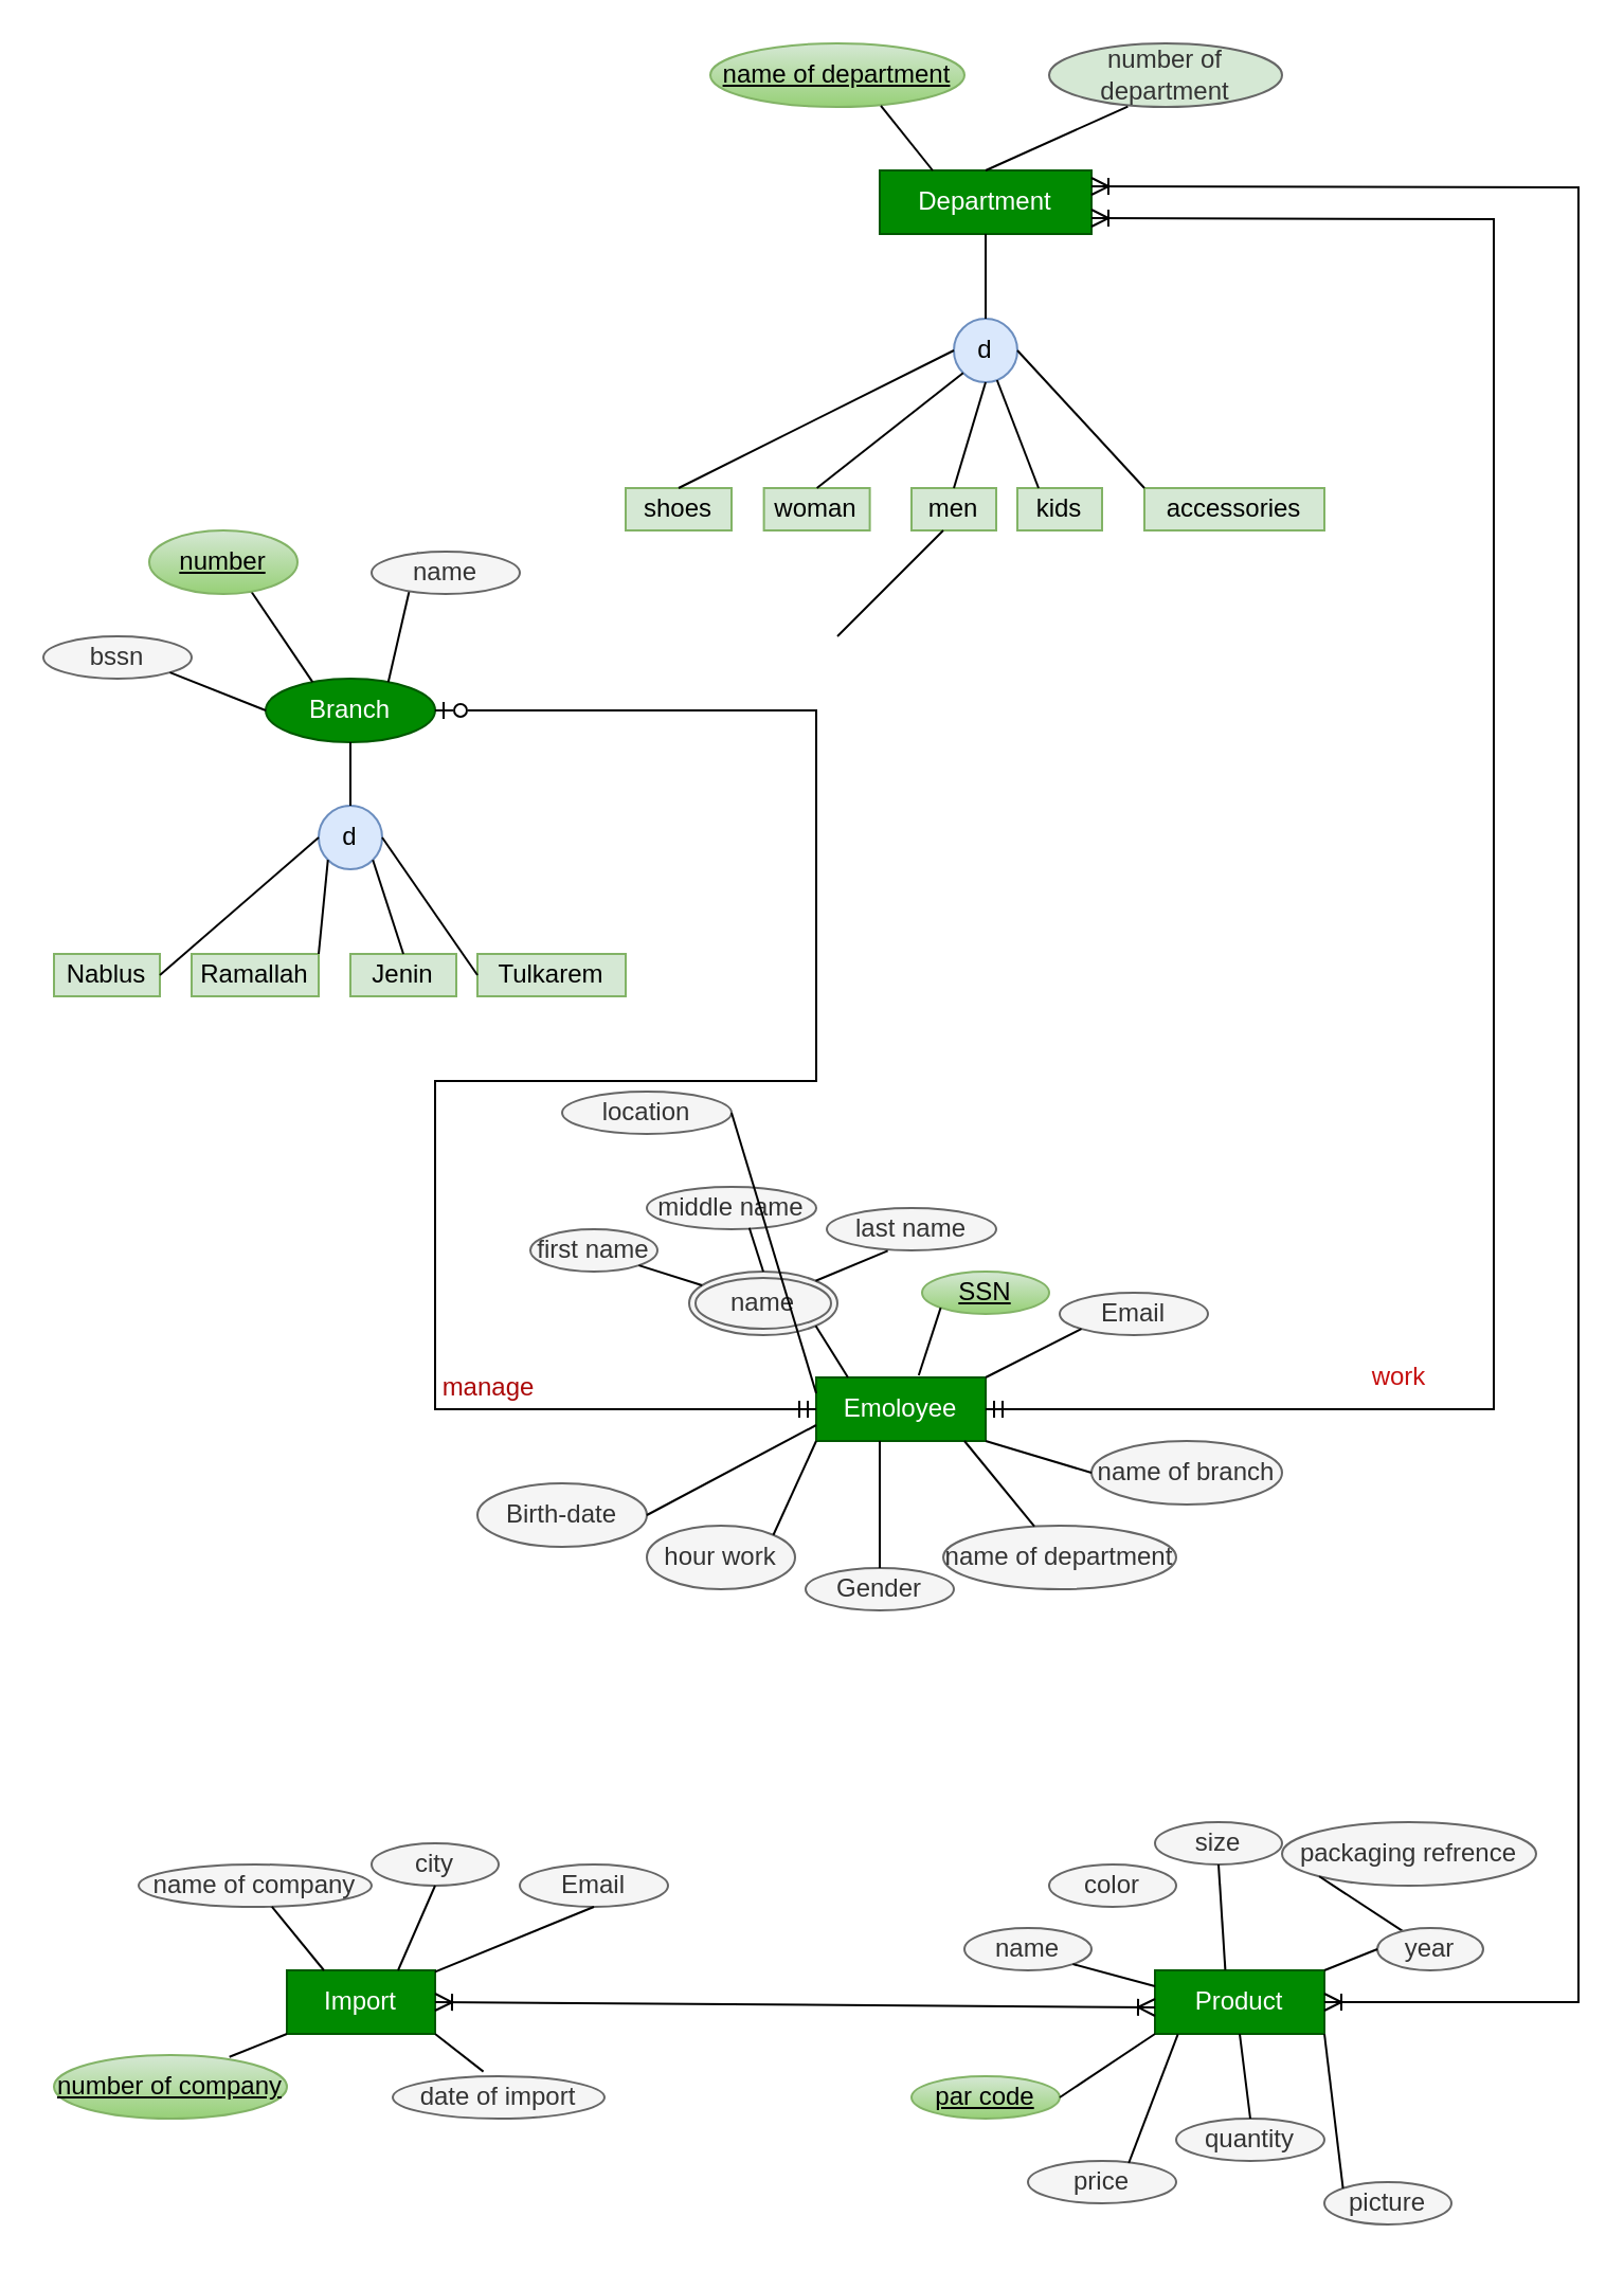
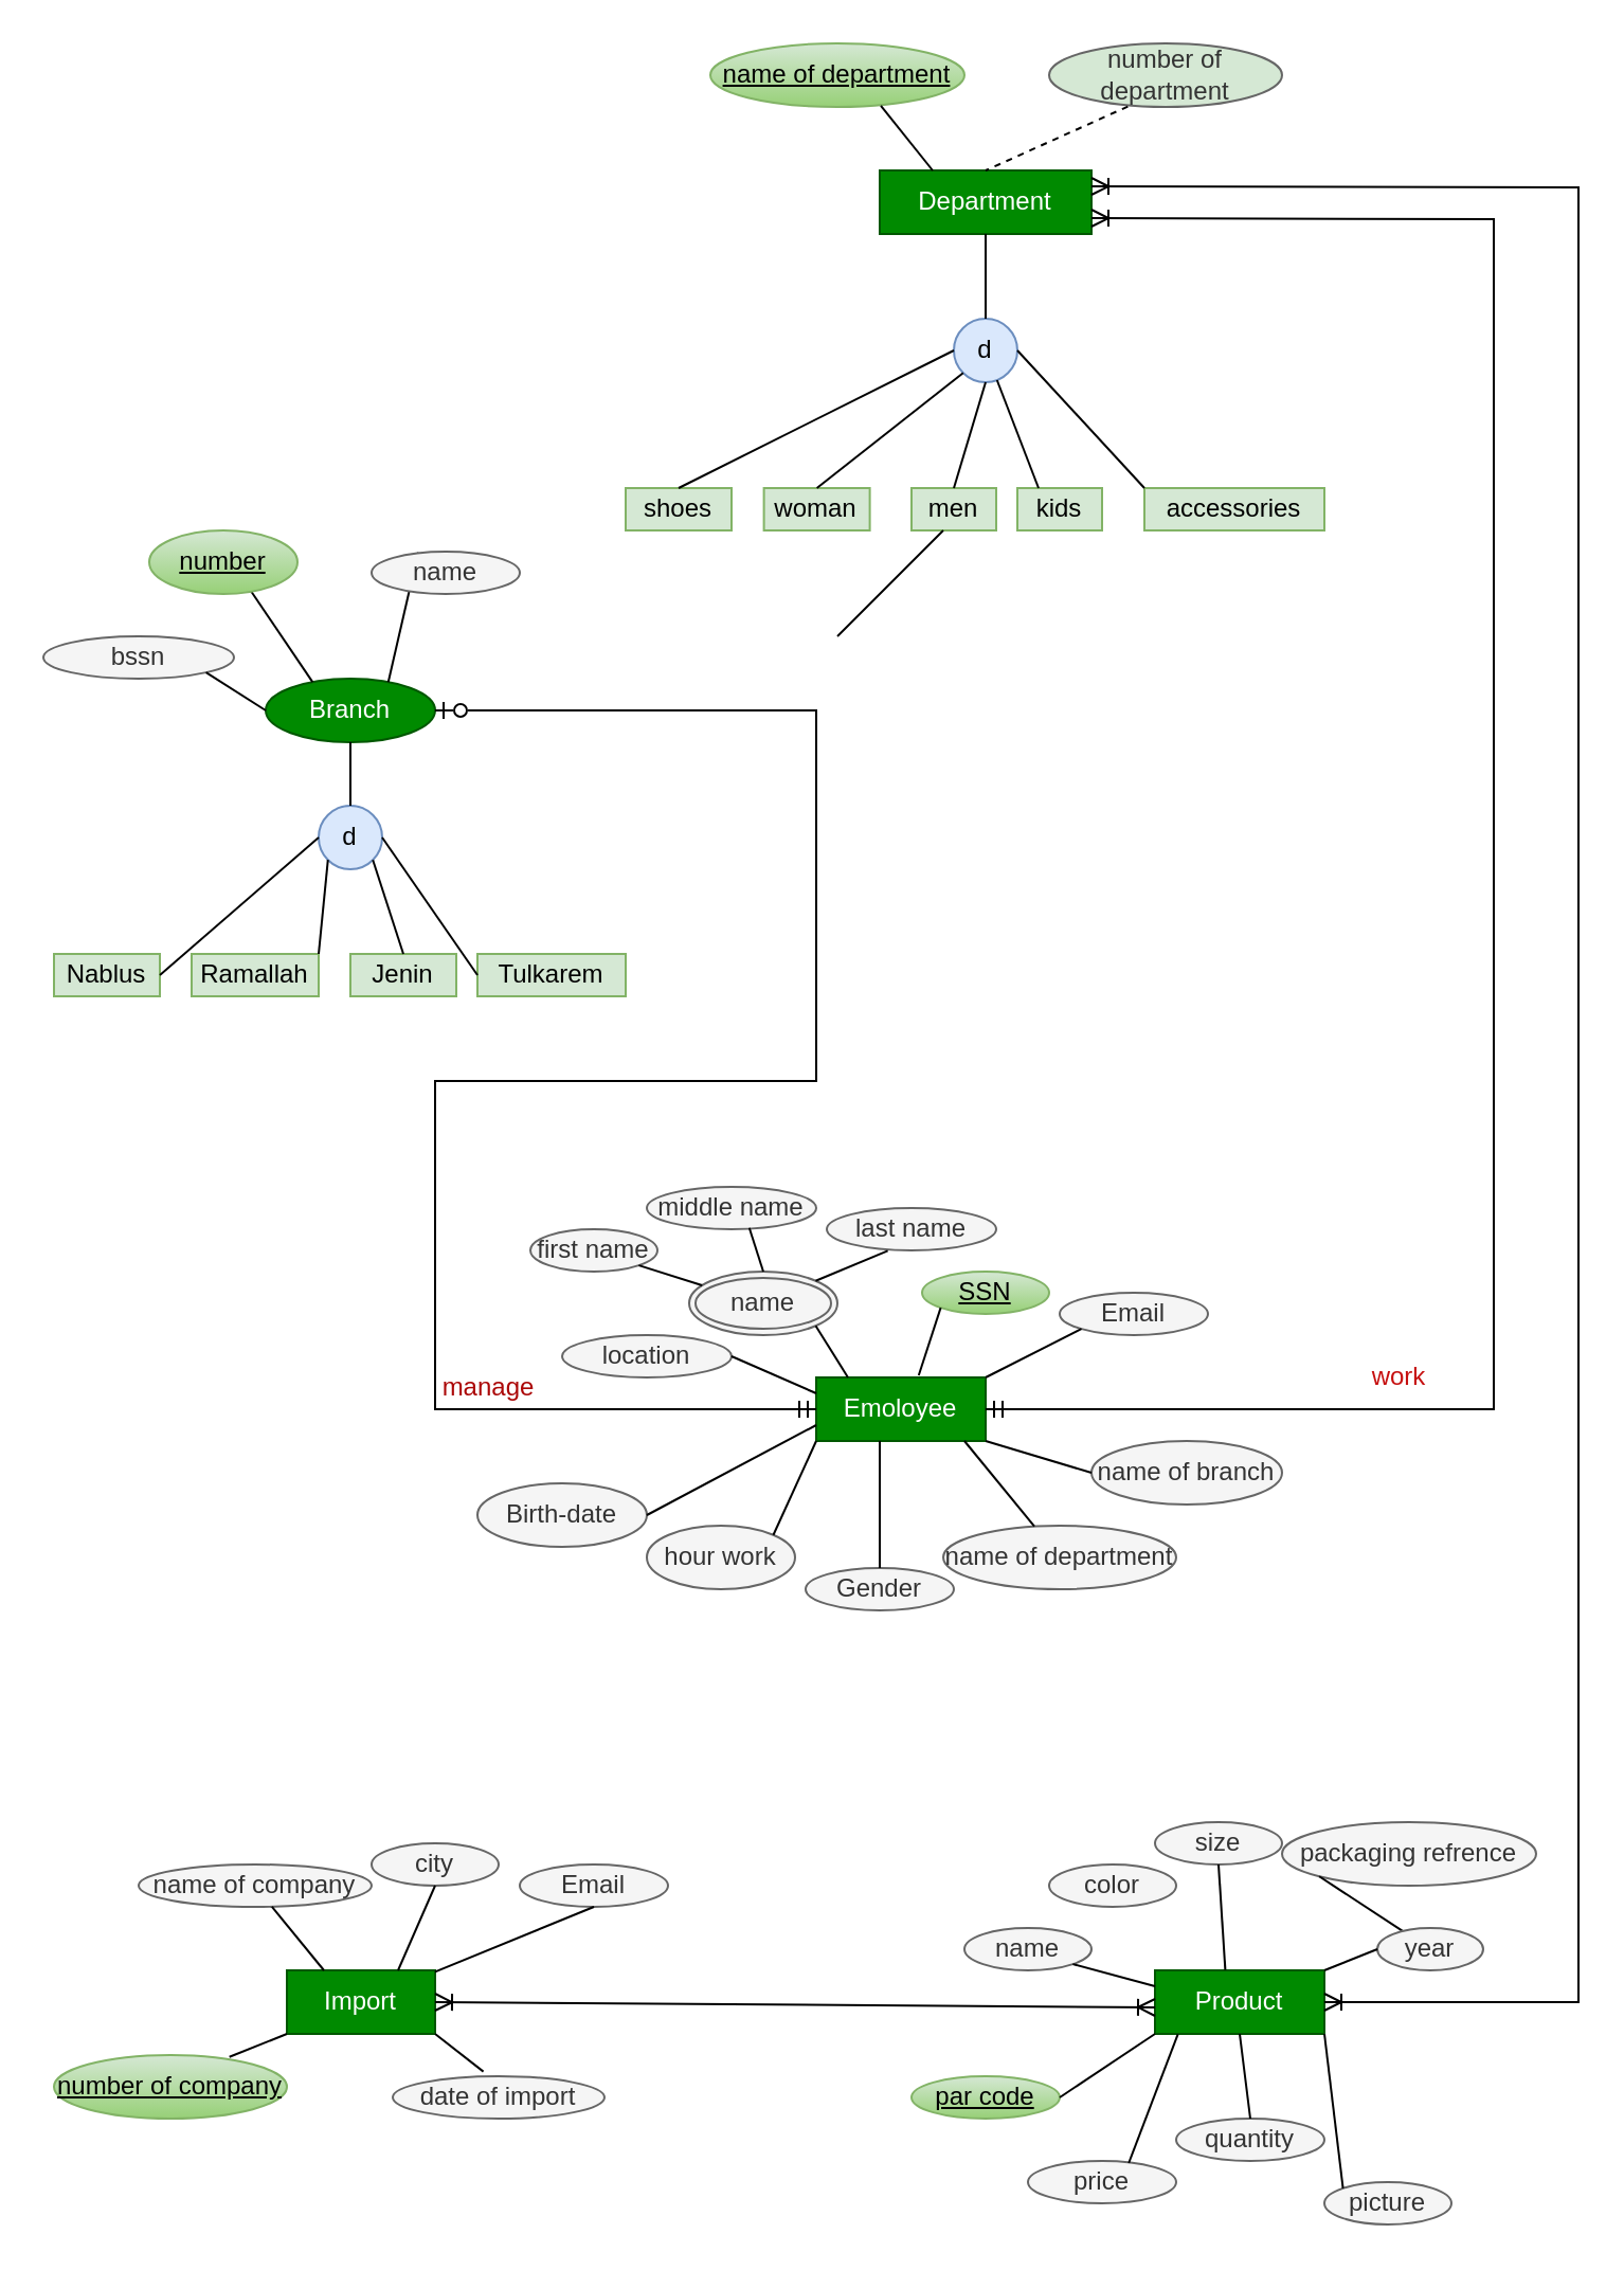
- <mxCell id="38" value="" style="endArrow=none;html=1;rounded=0;exitX=0.338;exitY=0.993;exitDx=0;exitDy=0;exitPerimeter=0;entryX=0.5;entryY=0;entryDx=0;entryDy=0;" parent="1" source="35" target="5" edge="1"><mxGeometry relative="1" as="geometry"><mxPoint x="335" y="580" as="sourcePoint" /><mxPoint x="495" y="580" as="targetPoint" /></mxGeometry></mxCell>
+ <mxCell id="38" value="" style="endArrow=none;html=1;rounded=0;exitX=0.338;exitY=0.993;exitDx=0;exitDy=0;exitPerimeter=0;entryX=0.5;entryY=0;entryDx=0;entryDy=0;dashed=1;" parent="1" source="35" target="5" edge="1"><mxGeometry relative="1" as="geometry"><mxPoint x="335" y="580" as="sourcePoint" /><mxPoint x="495" y="580" as="targetPoint" /></mxGeometry></mxCell>
- <mxCell id="94" value="bssn" style="ellipse;whiteSpace=wrap;html=1;align=center;fillColor=#f5f5f5;fontColor=#333333;strokeColor=#666666;" vertex="1" parent="1"><mxGeometry x="20" y="300" width="70" height="20" as="geometry" /></mxCell>
+ <mxCell id="94" value="bssn" style="ellipse;whiteSpace=wrap;html=1;align=center;fillColor=#f5f5f5;fontColor=#333333;strokeColor=#666666;" vertex="1" parent="1"><mxGeometry x="20" y="300" width="90" height="20" as="geometry" /></mxCell>
- <mxCell id="21" value="location" style="ellipse;whiteSpace=wrap;html=1;align=center;fillColor=#f5f5f5;fontColor=#333333;strokeColor=#666666;" parent="1" vertex="1"><mxGeometry x="265" y="515" width="80" height="20" as="geometry" /></mxCell>
+ <mxCell id="21" value="location" style="ellipse;whiteSpace=wrap;html=1;align=center;fillColor=#f5f5f5;fontColor=#333333;strokeColor=#666666;" parent="1" vertex="1"><mxGeometry x="265" y="630" width="80" height="20" as="geometry" /></mxCell>
